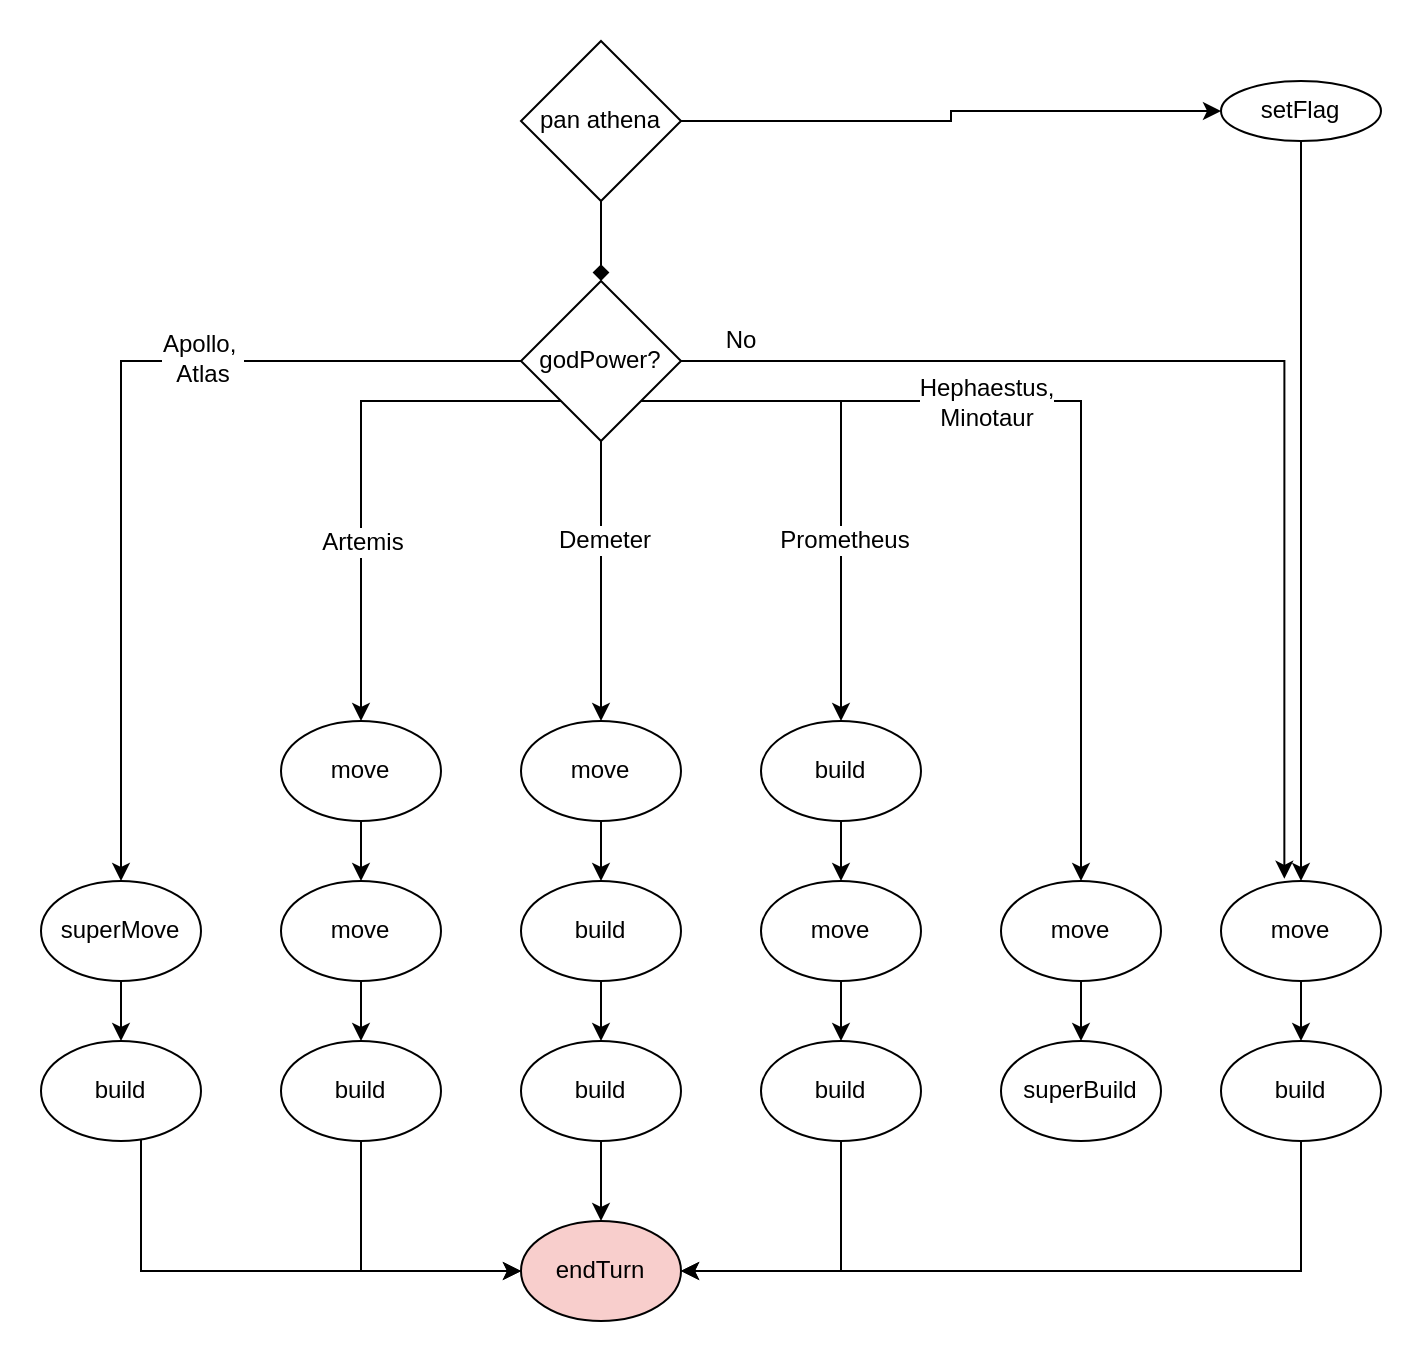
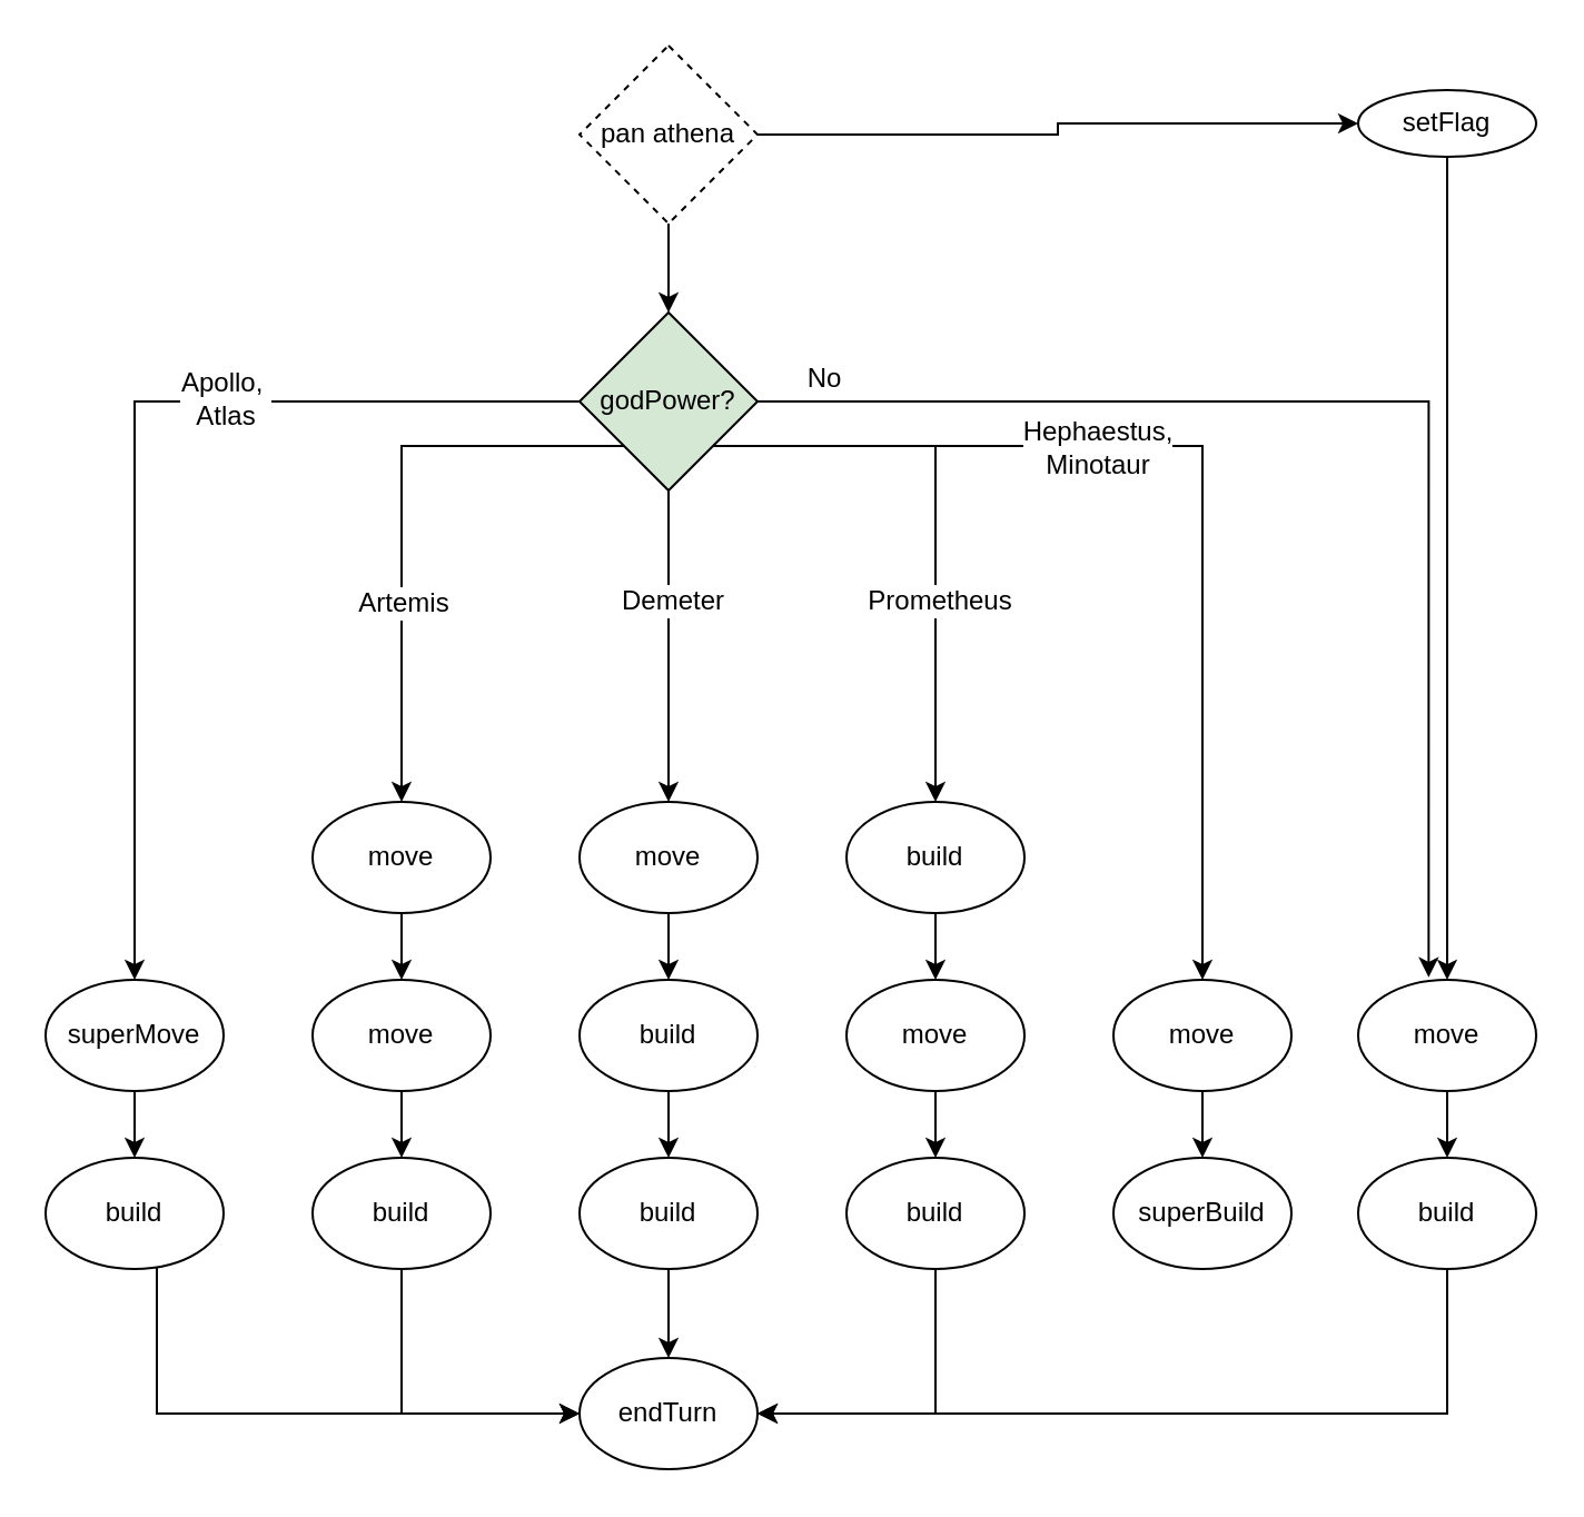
- <mxCell id="3" value="pan athena" style="rhombus;whiteSpace=wrap;html=1;" vertex="1" parent="1"><mxGeometry x="260" y="20" width="80" height="80" as="geometry" /></mxCell>
+ <mxCell id="3" value="pan athena" style="rhombus;whiteSpace=wrap;html=1;dashed=1;" vertex="1" parent="1"><mxGeometry x="260" y="20" width="80" height="80" as="geometry" /></mxCell>
- <mxCell id="2" style="edgeStyle=orthogonalEdgeStyle;rounded=0;orthogonalLoop=1;jettySize=auto;html=1;exitX=0.5;exitY=1;exitDx=0;exitDy=0;entryX=0.5;entryY=0;entryDx=0;entryDy=0;endArrow=diamond;" edge="1" parent="1" source="3" target="28"><mxGeometry relative="1" as="geometry" /></mxCell>
+ <mxCell id="2" style="edgeStyle=orthogonalEdgeStyle;rounded=0;orthogonalLoop=1;jettySize=auto;html=1;exitX=0.5;exitY=1;exitDx=0;exitDy=0;entryX=0.5;entryY=0;entryDx=0;entryDy=0;" edge="1" parent="1" source="3" target="28"><mxGeometry relative="1" as="geometry" /></mxCell>
- <mxCell id="28" value="godPower?" style="rhombus;whiteSpace=wrap;html=1;" vertex="1" parent="1"><mxGeometry x="260" y="140" width="80" height="80" as="geometry" /></mxCell>
+ <mxCell id="28" value="godPower?" style="rhombus;whiteSpace=wrap;html=1;fillColor=#d5e8d4;" vertex="1" parent="1"><mxGeometry x="260" y="140" width="80" height="80" as="geometry" /></mxCell>
- <mxCell id="8" value="endTurn" style="ellipse;whiteSpace=wrap;html=1;fillColor=#f8cecc;" vertex="1" parent="1"><mxGeometry x="260" y="610" width="80" height="50" as="geometry" /></mxCell>
+ <mxCell id="8" value="endTurn" style="ellipse;whiteSpace=wrap;html=1;" vertex="1" parent="1"><mxGeometry x="260" y="610" width="80" height="50" as="geometry" /></mxCell>
